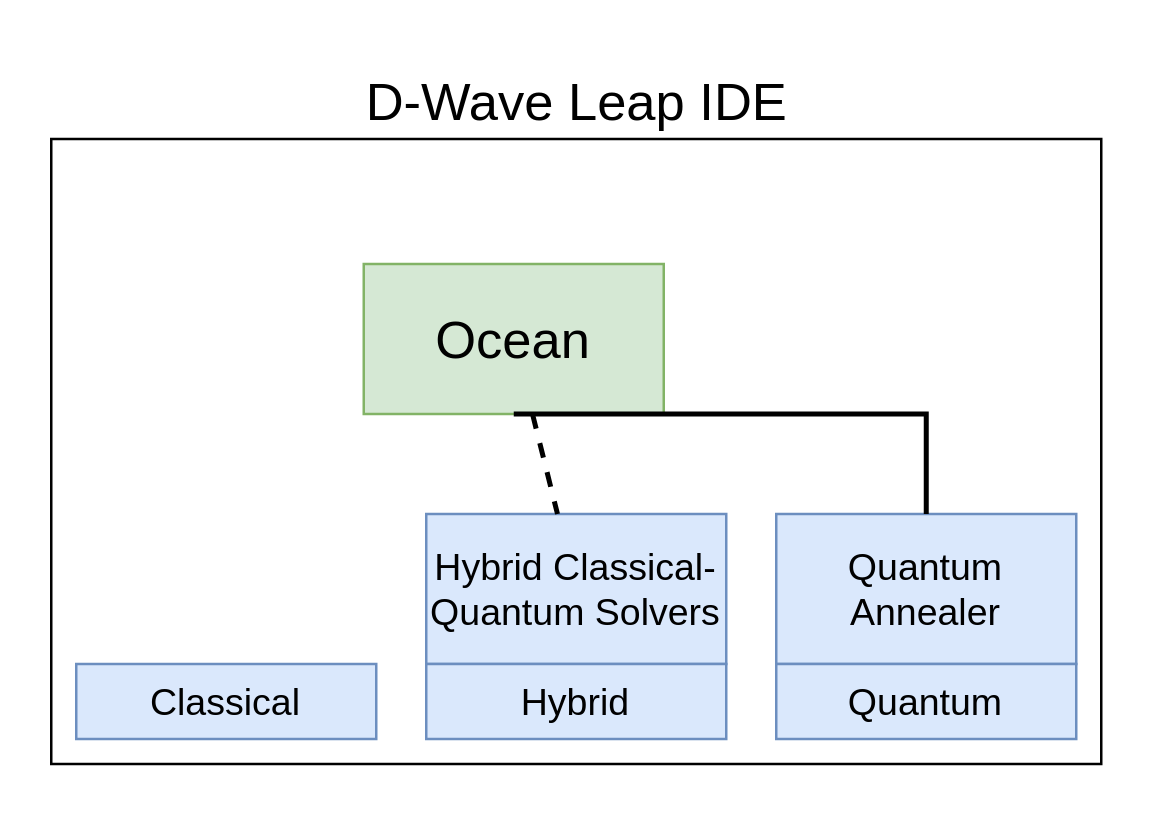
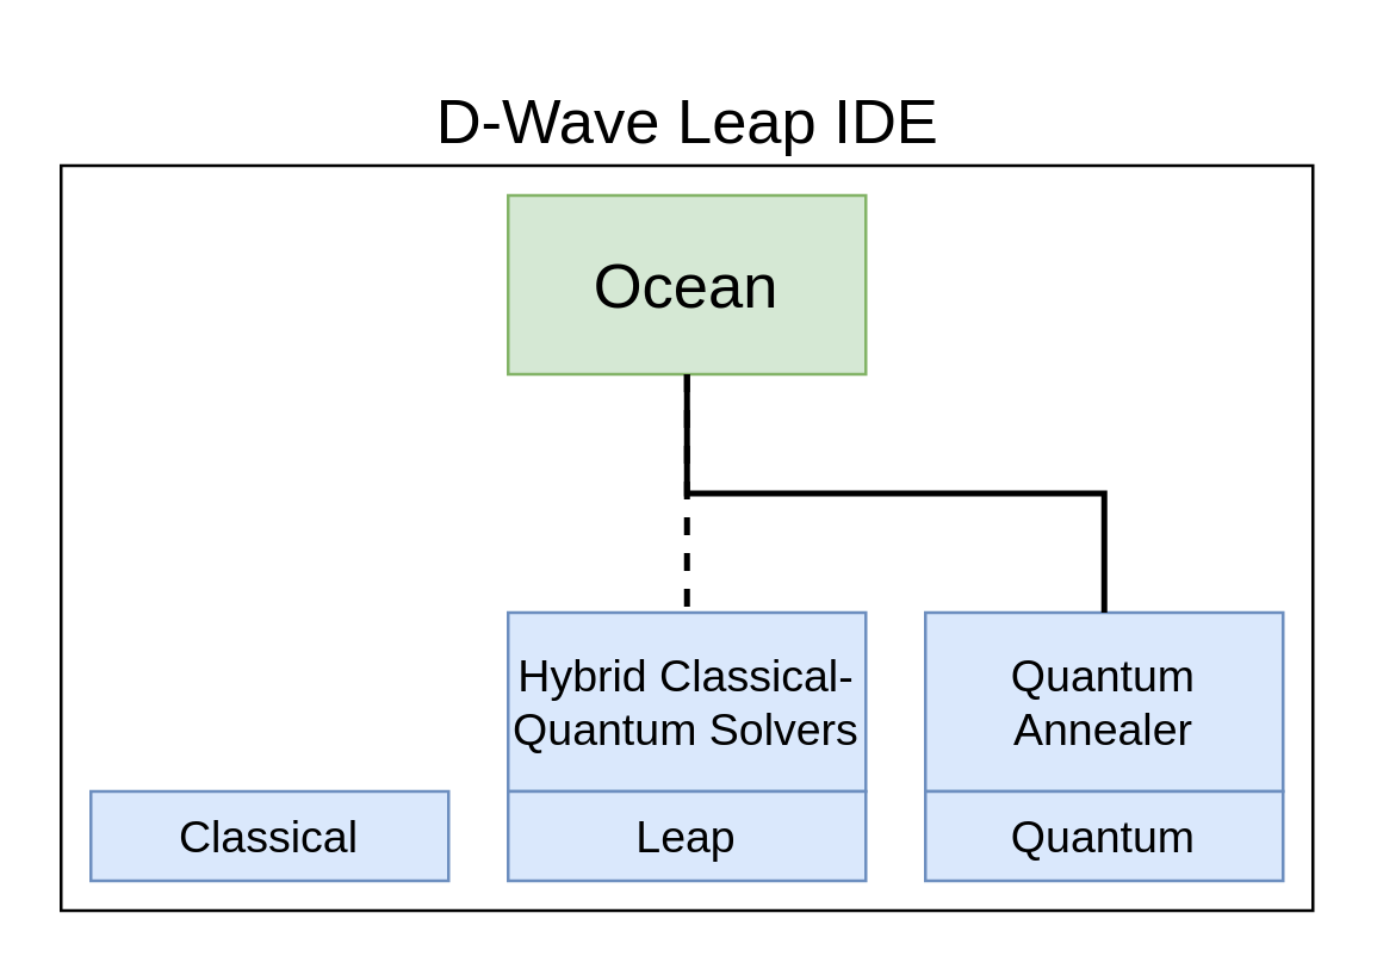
- <mxCell id="3" value="&lt;font style=&quot;font-size: 21px;&quot;&gt;Ocean&lt;/font&gt;" style="rounded=0;whiteSpace=wrap;html=1;fillColor=#d5e8d4;strokeColor=#82b366;" vertex="1" parent="2"><mxGeometry x="125" y="85" width="120" height="60" as="geometry" /></mxCell>
+ <mxCell id="3" value="&lt;font style=&quot;font-size: 21px;&quot;&gt;Ocean&lt;/font&gt;" style="rounded=0;whiteSpace=wrap;html=1;fillColor=#d5e8d4;strokeColor=#82b366;" vertex="1" parent="2"><mxGeometry x="150" y="45" width="120" height="60" as="geometry" /></mxCell>
- <mxCell id="9" value="&lt;font style=&quot;font-size: 15px;&quot;&gt;Hybrid&lt;/font&gt;" style="rounded=0;whiteSpace=wrap;html=1;fillColor=#dae8fc;strokeColor=#6c8ebf;" vertex="1" parent="2"><mxGeometry x="150" y="245" width="120" height="30" as="geometry" /></mxCell>
+ <mxCell id="9" value="&lt;font style=&quot;font-size: 15px;&quot;&gt;Leap&lt;/font&gt;" style="rounded=0;whiteSpace=wrap;html=1;fillColor=#dae8fc;strokeColor=#6c8ebf;" vertex="1" parent="2"><mxGeometry x="150" y="245" width="120" height="30" as="geometry" /></mxCell>
